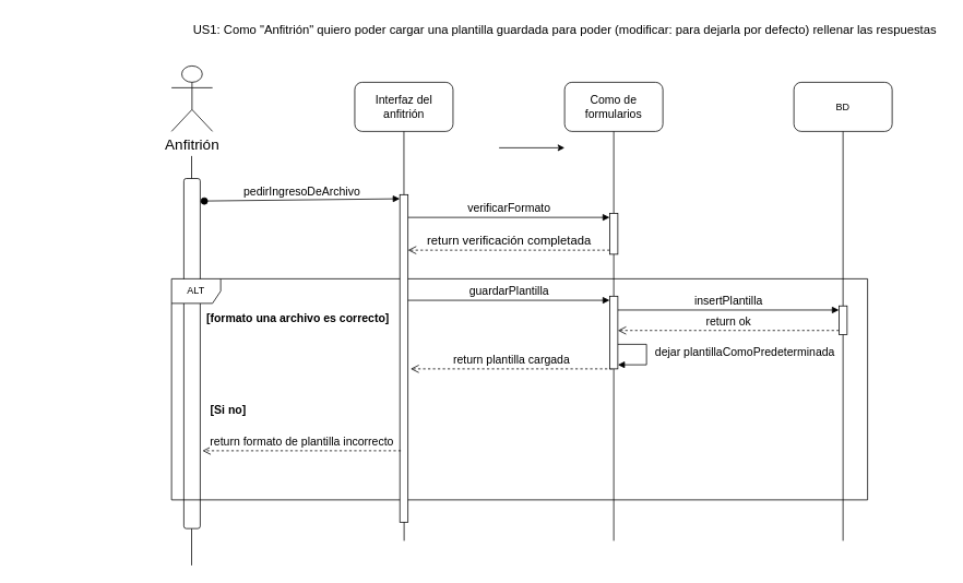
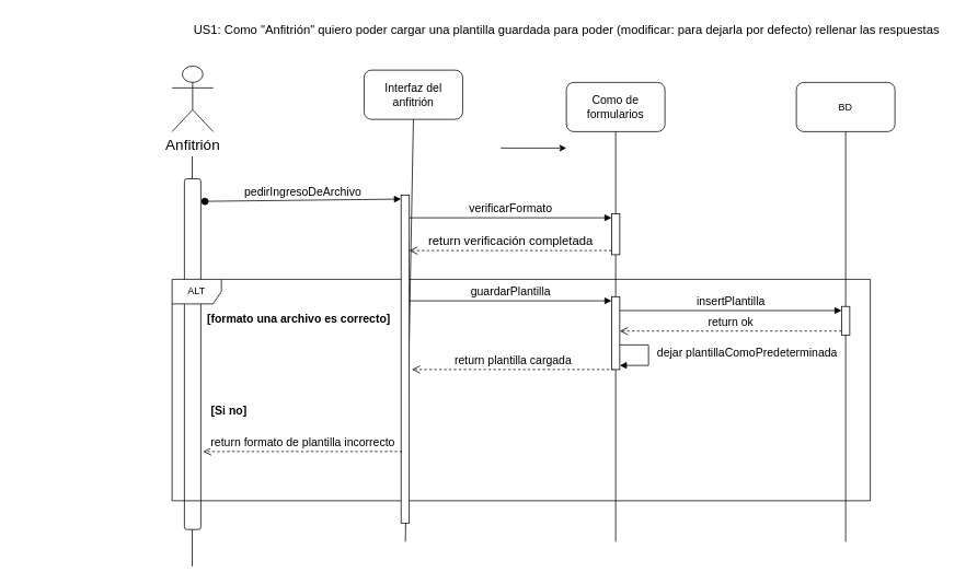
- <mxCell id="2" value="&lt;font style=&quot;font-size: 14px;&quot;&gt;Interfaz del anfitrión&lt;/font&gt;" style="rounded=1;whiteSpace=wrap;html=1;" parent="1" vertex="1"><mxGeometry x="432.75" y="100" width="120" height="60" as="geometry" /></mxCell>
+ <mxCell id="2" value="&lt;font style=&quot;font-size: 14px;&quot;&gt;Interfaz del anfitrión&lt;/font&gt;" style="rounded=1;whiteSpace=wrap;html=1;" parent="1" vertex="1"><mxGeometry x="442.75" y="85" width="120" height="60" as="geometry" /></mxCell>
